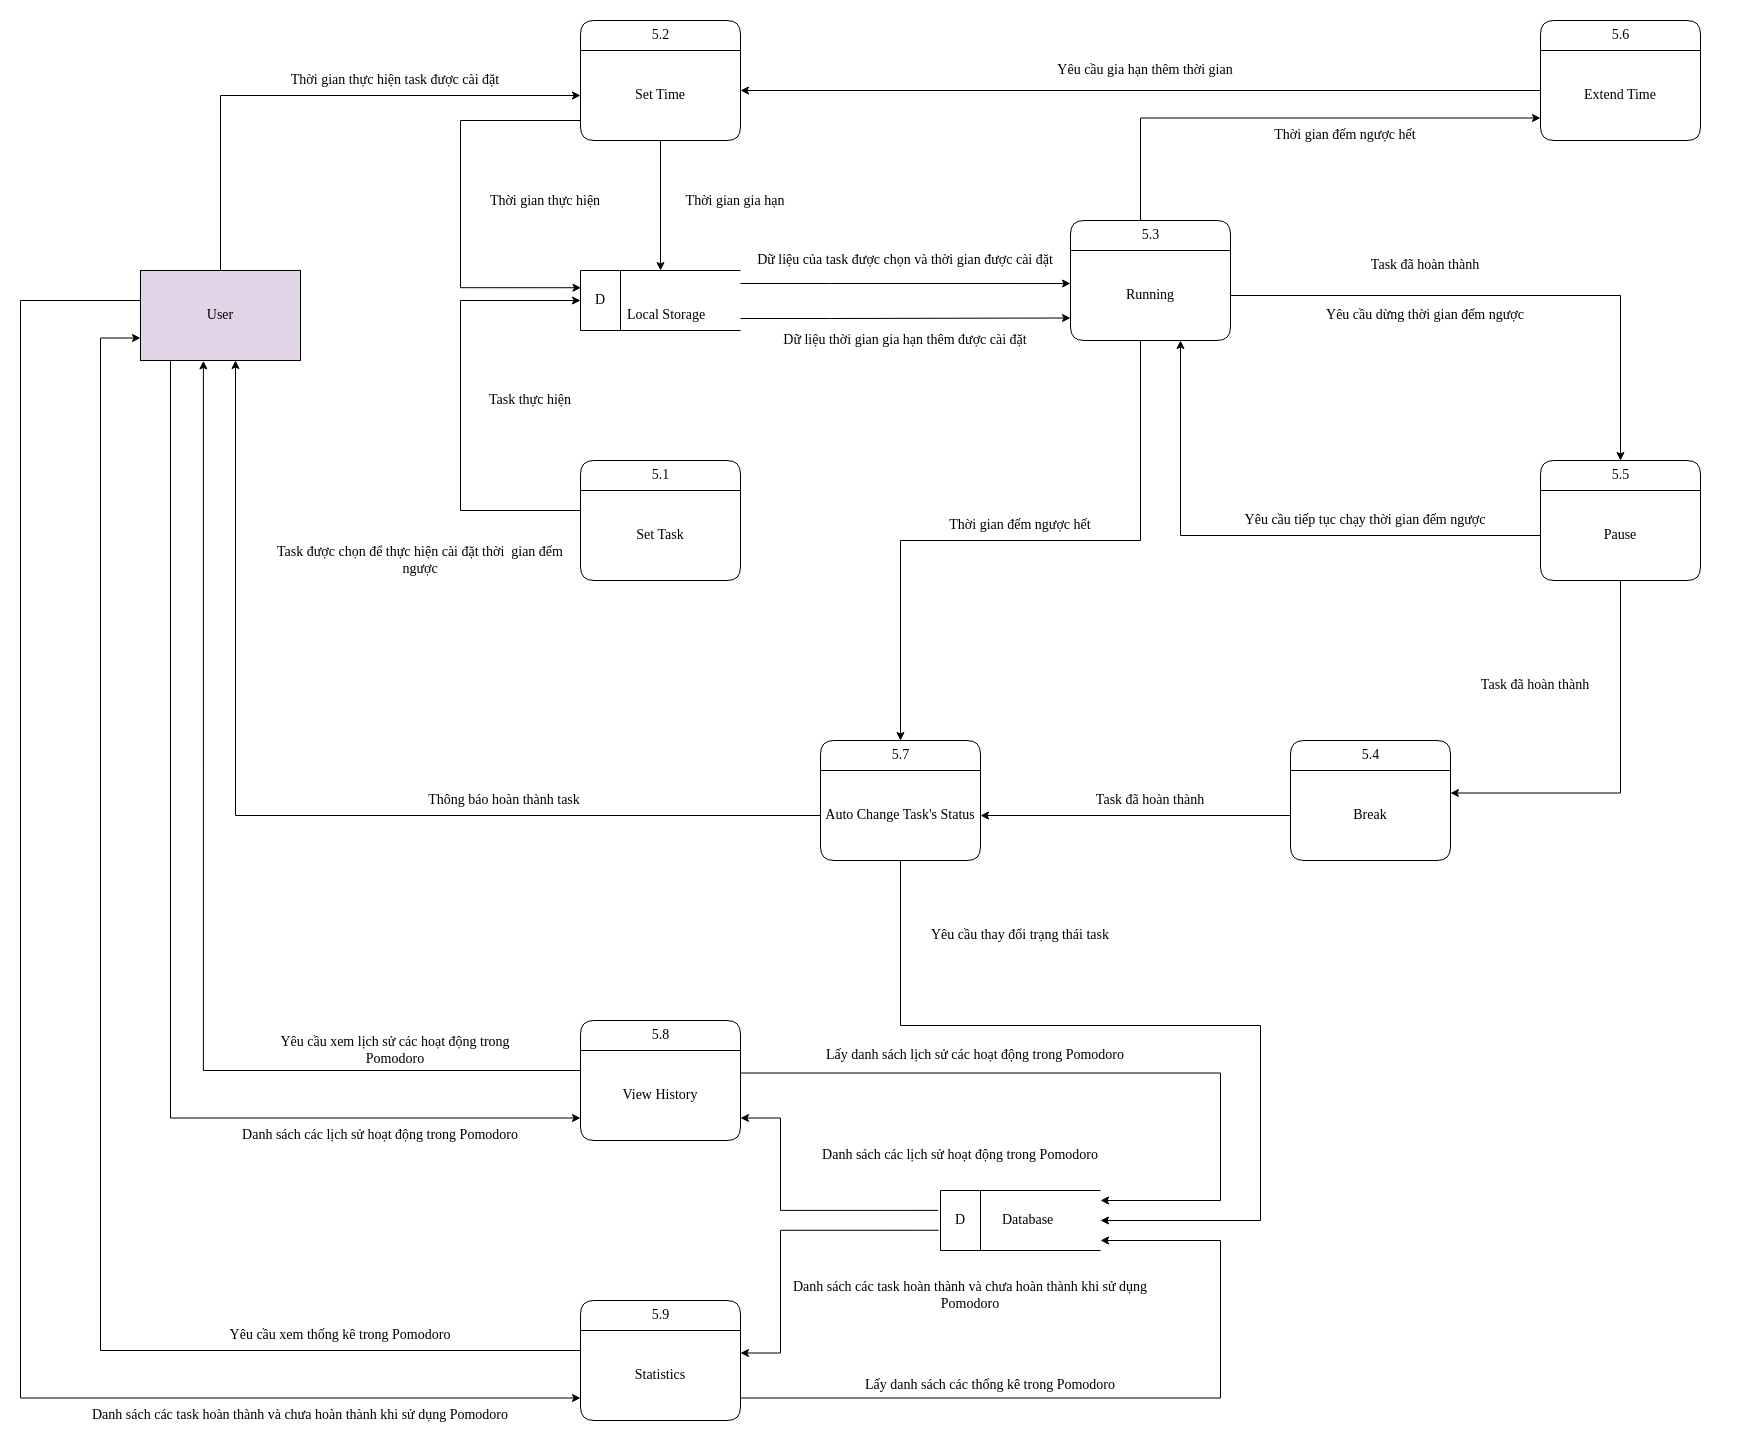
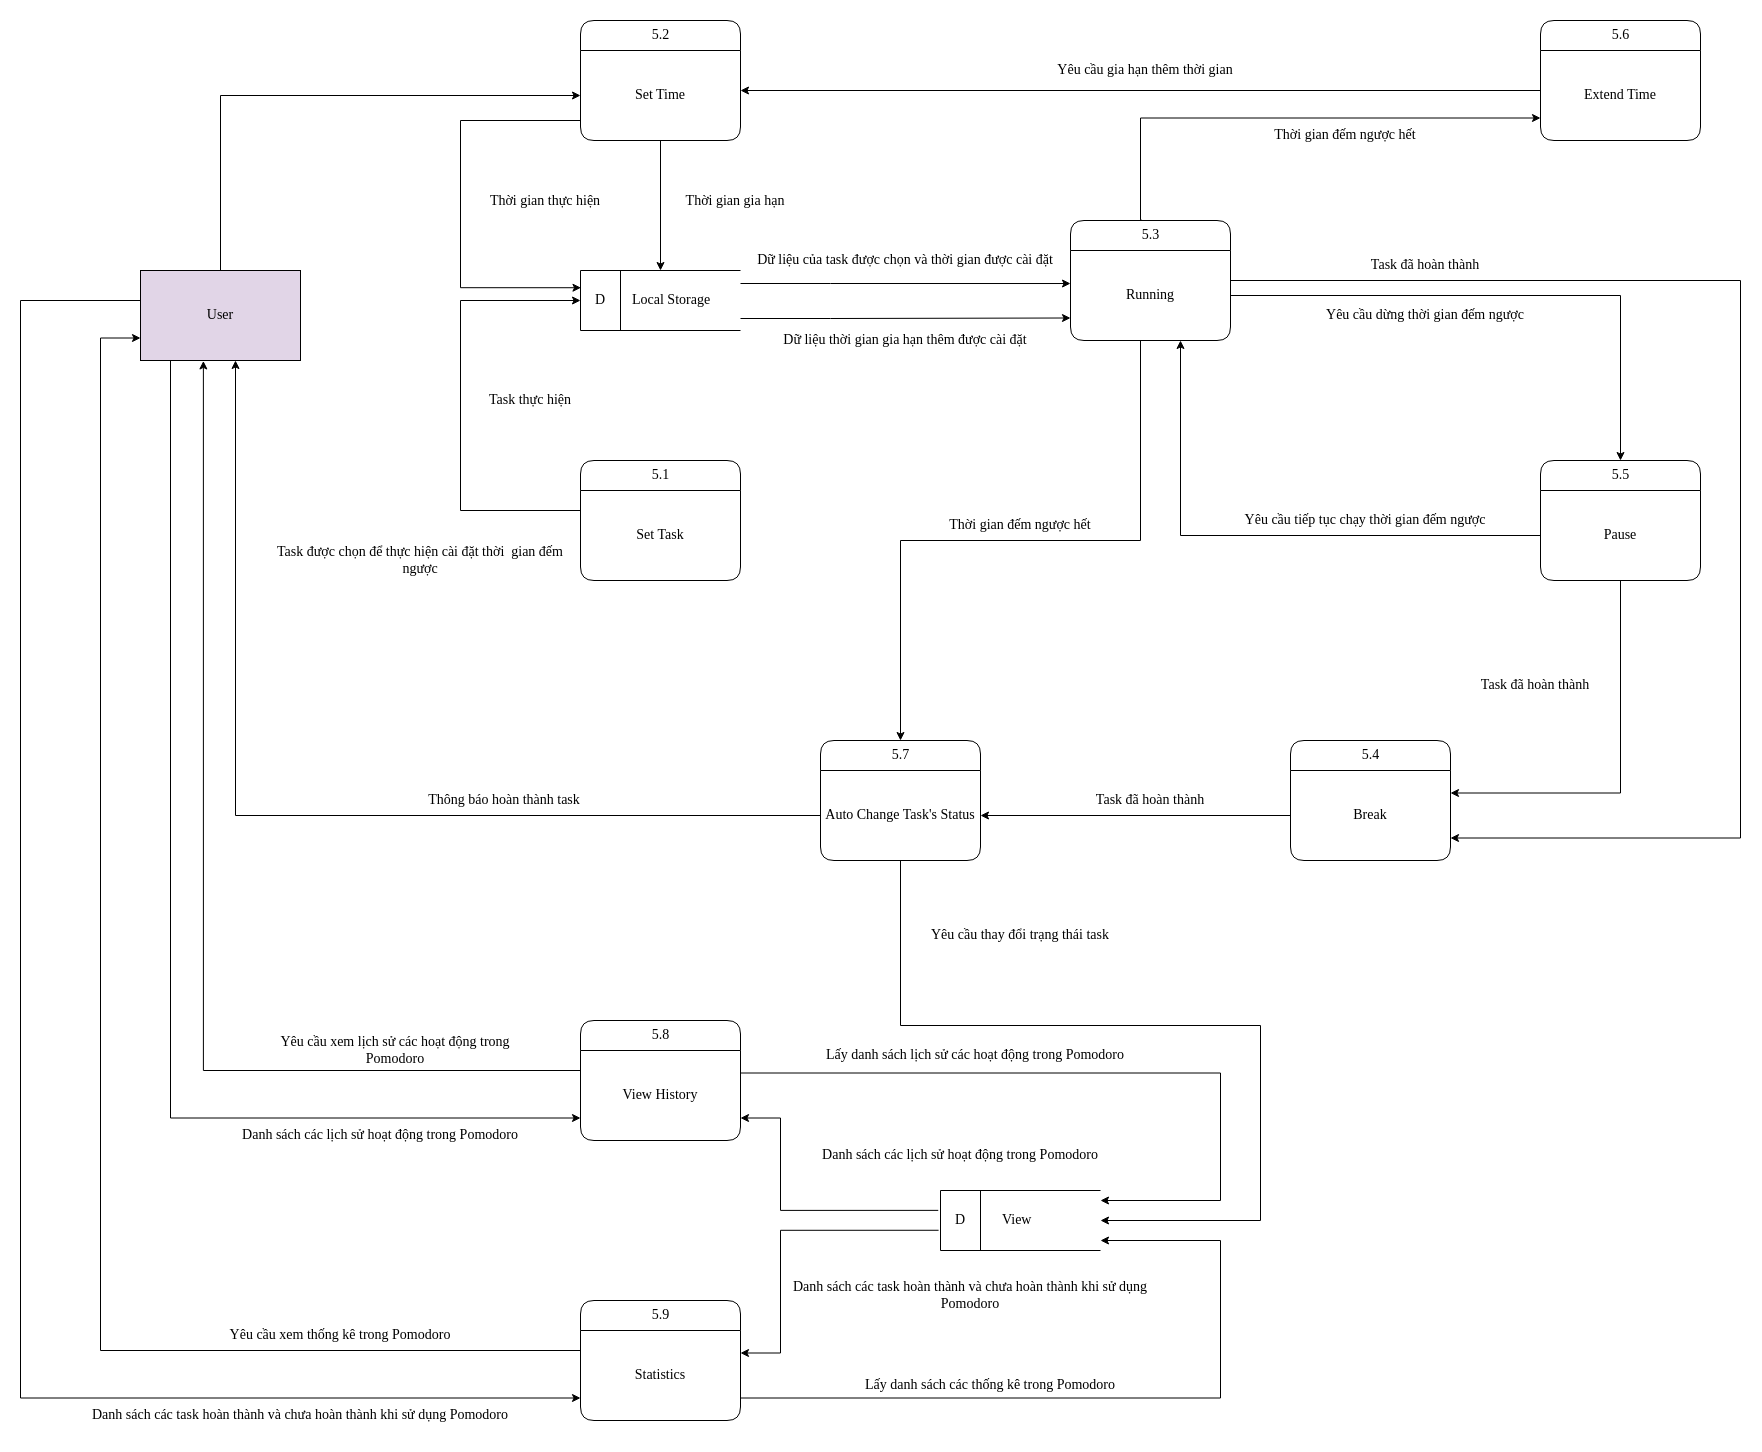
- <mxCell id="50" value="&lt;font style=&quot;font-size: 14px&quot;&gt;Thời gian thực hiện task được cài đặt&lt;/font&gt;" style="text;html=1;strokeColor=none;fillColor=none;align=center;verticalAlign=middle;whiteSpace=wrap;rounded=0;fontFamily=Verdana;fontSize=14;" parent="1" vertex="1"><mxGeometry x="240" y="50" width="310" height="60" as="geometry" /></mxCell>
- <mxCell id="11" value="&lt;font style=&quot;font-size: 14px&quot;&gt;Local Storage&lt;/font&gt;" style="text;html=1;strokeColor=none;fillColor=none;align=left;verticalAlign=middle;whiteSpace=wrap;rounded=0;fontFamily=Verdana;fontSize=14;" parent="1" vertex="1"><mxGeometry x="625" y="305" width="110" height="20" as="geometry" /></mxCell>
+ <mxCell id="11" value="&lt;font style=&quot;font-size: 14px&quot;&gt;Local Storage&lt;/font&gt;" style="text;html=1;strokeColor=none;fillColor=none;align=left;verticalAlign=middle;whiteSpace=wrap;rounded=0;fontFamily=Verdana;fontSize=14;" parent="1" vertex="1"><mxGeometry x="630" y="290" width="110" height="20" as="geometry" /></mxCell>
+ <mxCell id="60" style="edgeStyle=orthogonalEdgeStyle;rounded=0;orthogonalLoop=1;jettySize=auto;html=1;entryX=1;entryY=0.75;entryDx=0;entryDy=0;fontFamily=Verdana;fontSize=14;" parent="1" source="13" target="25" edge="1"><mxGeometry relative="1" as="geometry"><Array as="points"><mxPoint x="1740" y="280" /><mxPoint x="1740" y="838" /></Array></mxGeometry></mxCell>
- <mxCell id="35" value="&lt;font style=&quot;font-size: 14px;&quot;&gt;&lt;span style=&quot;font-size: 14px&quot;&gt;Database&lt;/span&gt;&lt;/font&gt;" style="text;html=1;strokeColor=none;fillColor=none;align=left;verticalAlign=middle;whiteSpace=wrap;rounded=0;fontFamily=Verdana;fontSize=14;" parent="1" vertex="1"><mxGeometry x="1000" y="1210" width="80" height="20" as="geometry" /></mxCell>
+ <mxCell id="35" value="&lt;font style=&quot;font-size: 14px;&quot;&gt;&lt;span style=&quot;font-size: 14px&quot;&gt;View&lt;/span&gt;&lt;/font&gt;" style="text;html=1;strokeColor=none;fillColor=none;align=left;verticalAlign=middle;whiteSpace=wrap;rounded=0;fontFamily=Verdana;fontSize=14;" parent="1" vertex="1"><mxGeometry x="1000" y="1210" width="80" height="20" as="geometry" /></mxCell>
